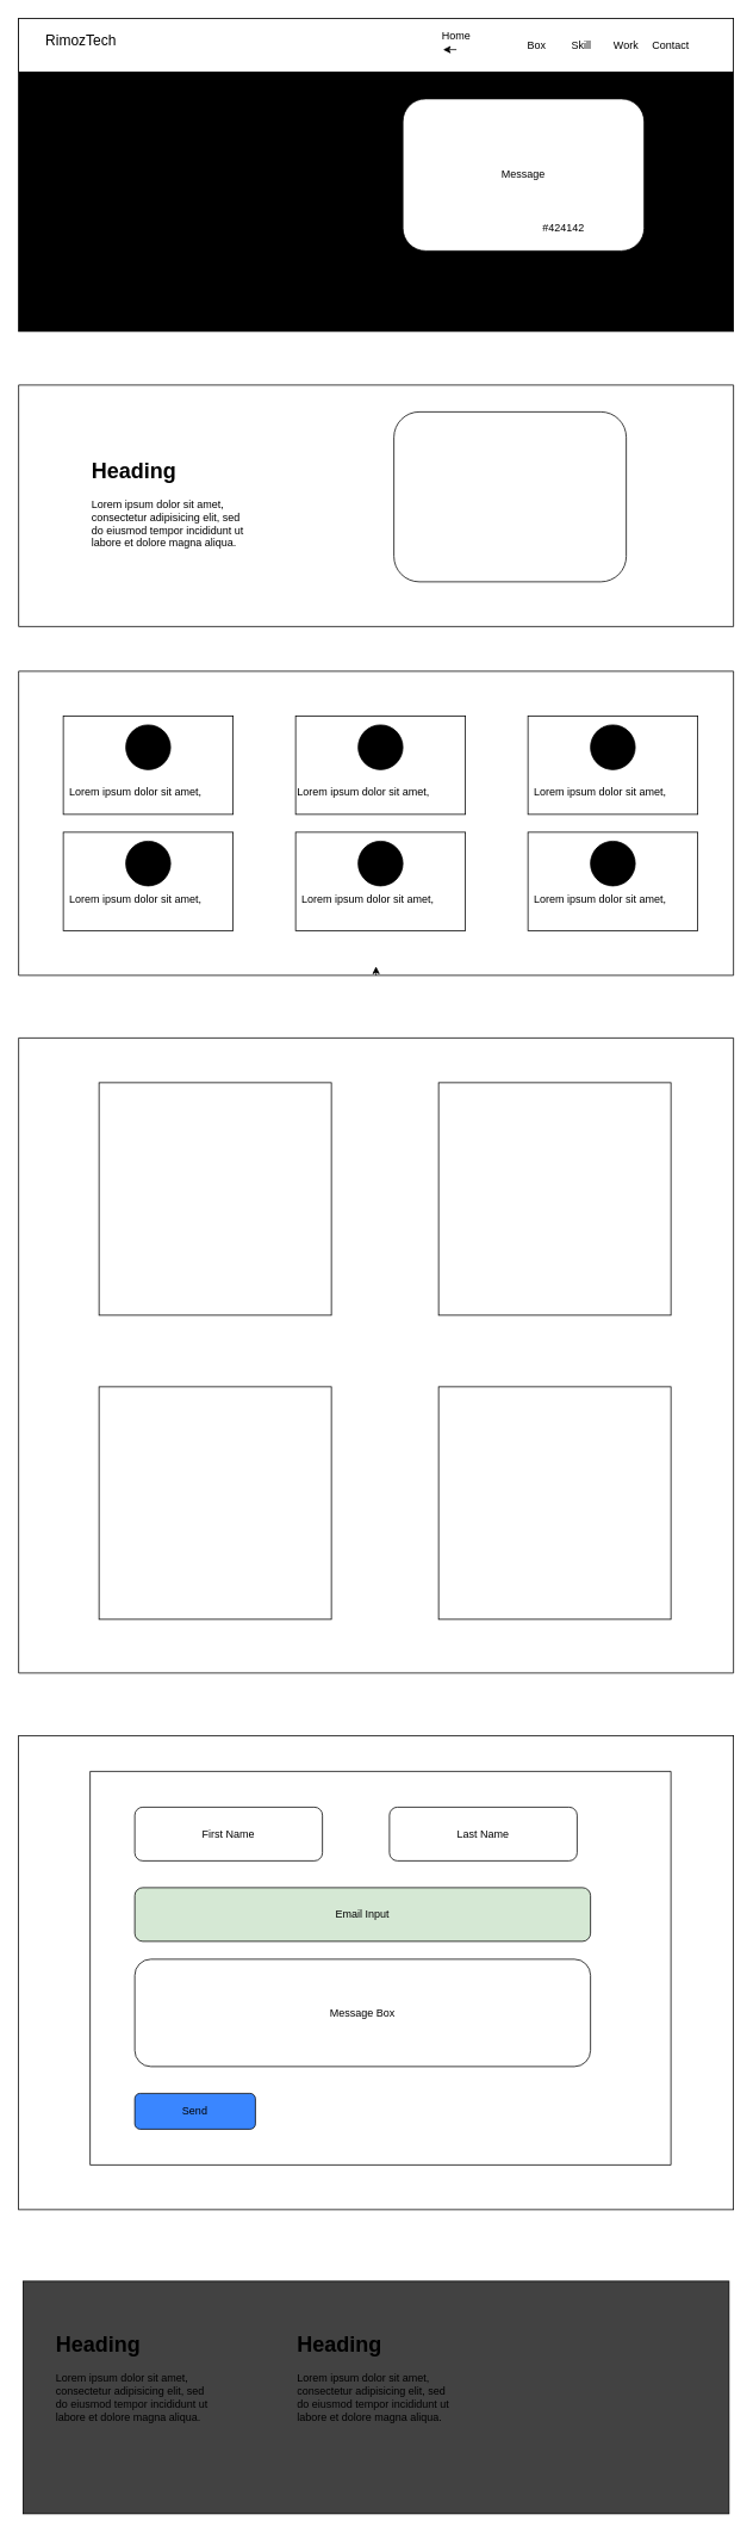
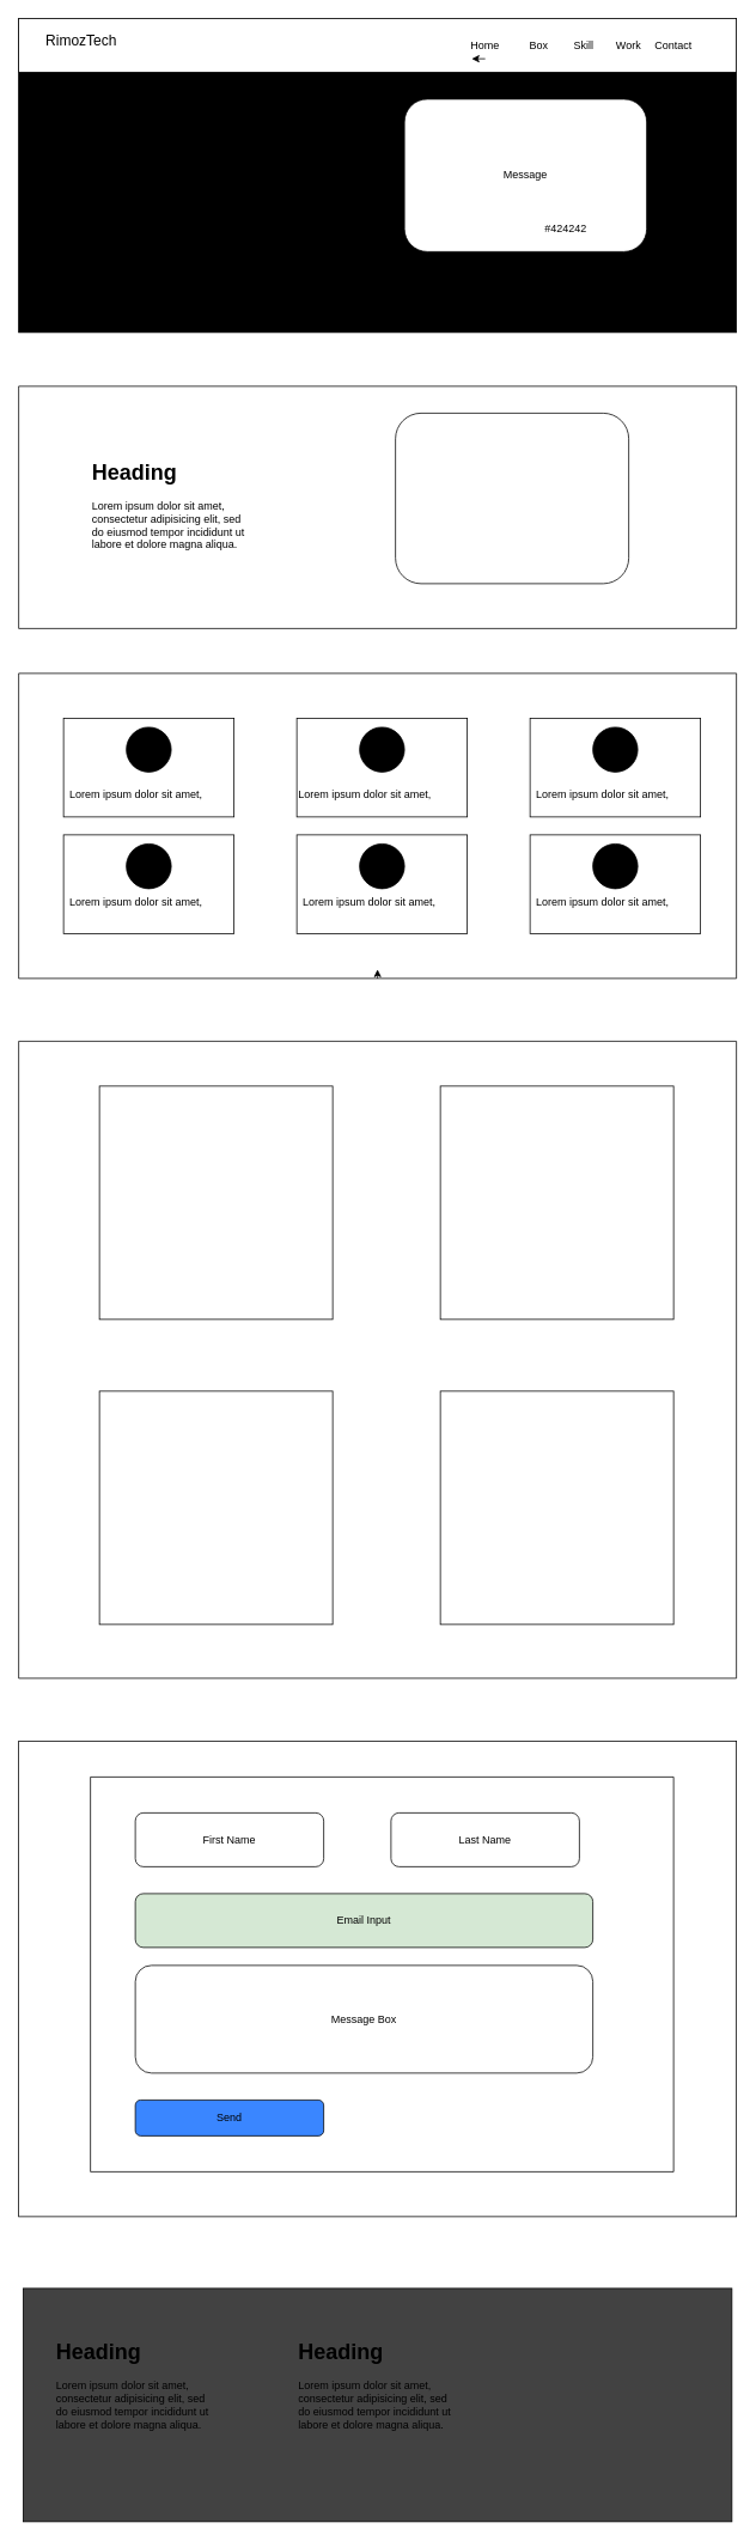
- <mxCell id="4" value="Home" style="text;html=1;align=center;verticalAlign=middle;whiteSpace=wrap;rounded=0;" parent="1" vertex="1"><mxGeometry x="480" y="25" width="60" height="30" as="geometry" /></mxCell>
+ <mxCell id="4" value="Home" style="text;html=1;align=center;verticalAlign=middle;whiteSpace=wrap;rounded=0;" parent="1" vertex="1"><mxGeometry x="510" y="35" width="60" height="30" as="geometry" /></mxCell>
- <mxCell id="13" value="#424142" style="text;html=1;align=center;verticalAlign=middle;whiteSpace=wrap;rounded=0;" parent="1" vertex="1"><mxGeometry x="600" y="240" width="60" height="30" as="geometry" /></mxCell>
+ <mxCell id="13" value="#424242" style="text;html=1;align=center;verticalAlign=middle;whiteSpace=wrap;rounded=0;" parent="1" vertex="1"><mxGeometry x="600" y="240" width="60" height="30" as="geometry" /></mxCell>
- <mxCell id="48" value="Send" style="rounded=1;whiteSpace=wrap;html=1;fillColor=#3A86FF;" parent="1" vertex="1"><mxGeometry x="150" y="2340" width="135" height="40" as="geometry" /></mxCell>
+ <mxCell id="48" value="Send" style="rounded=1;whiteSpace=wrap;html=1;fillColor=#3A86FF;" parent="1" vertex="1"><mxGeometry x="150" y="2340" width="210" height="40" as="geometry" /></mxCell>
